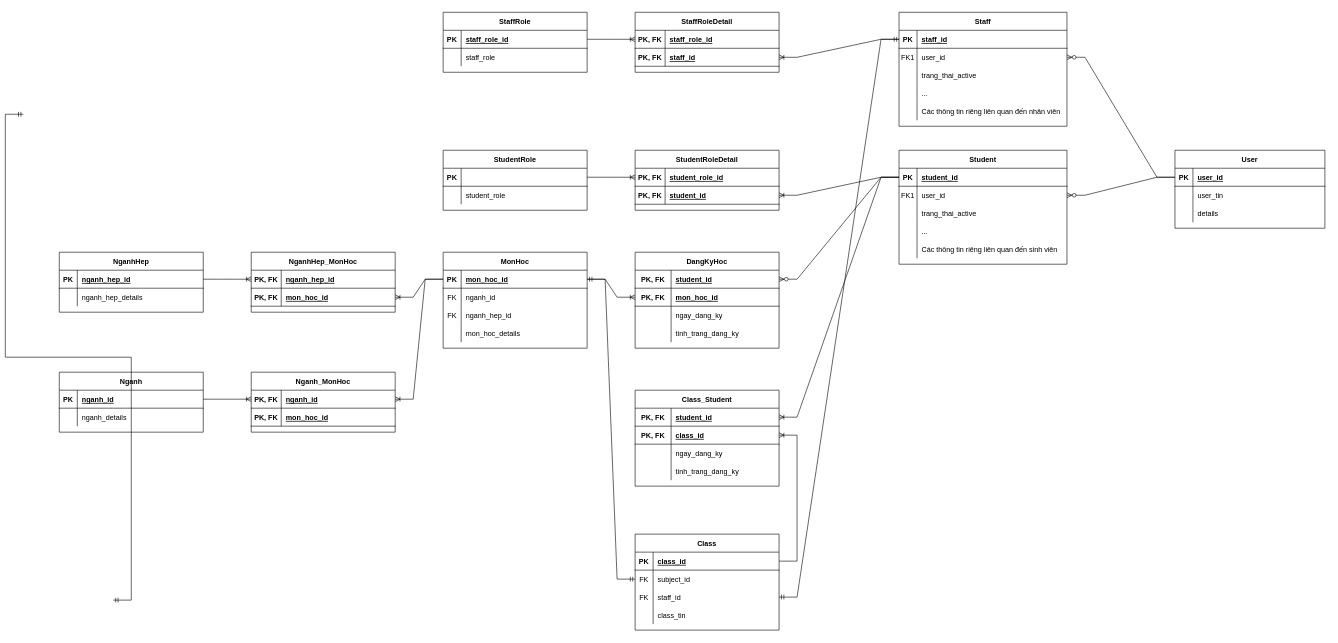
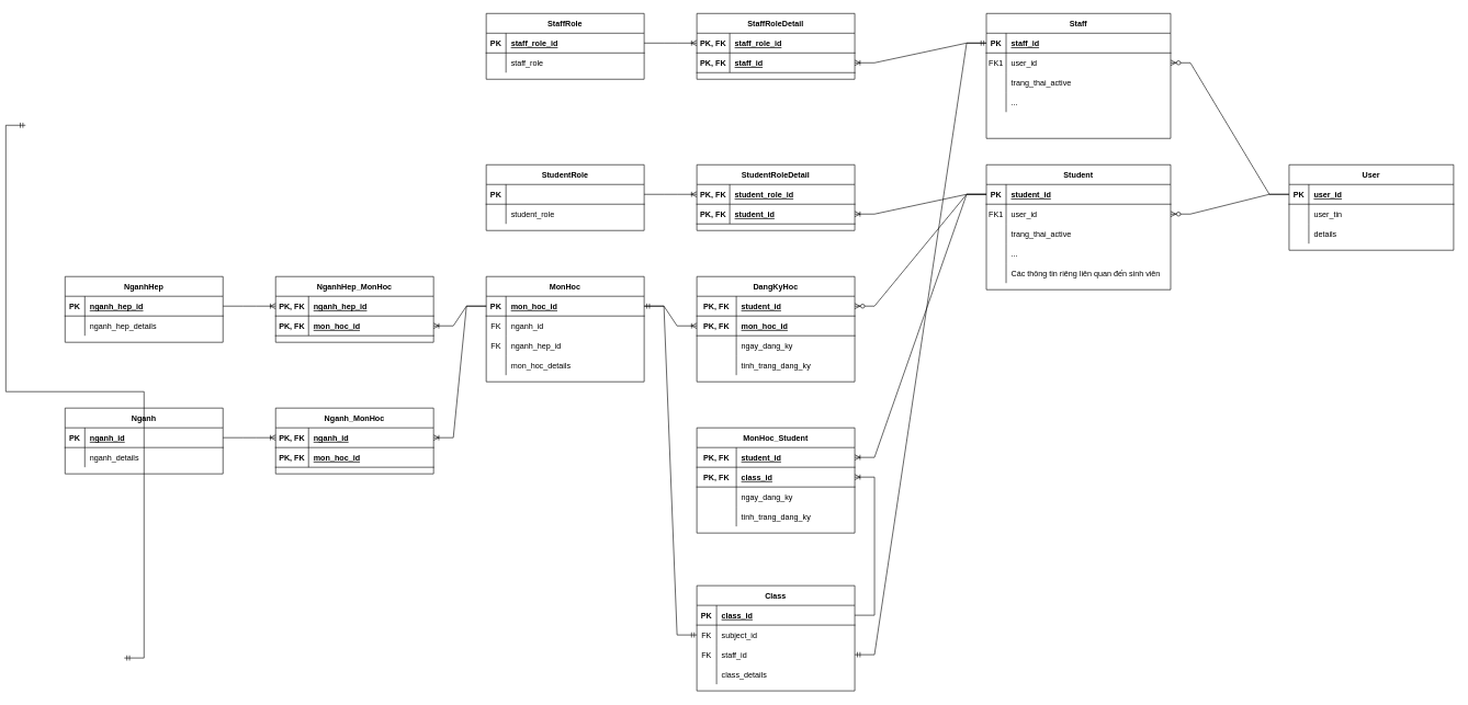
- <mxCell id="44" value="Các thông tin riêng liên quan đến nhân viên" style="shape=partialRectangle;overflow=hidden;connectable=0;fillColor=none;top=0;left=0;bottom=0;right=0;align=left;spacingLeft=6;" vertex="1" parent="42"><mxGeometry x="30" width="250" height="30" as="geometry"><mxRectangle width="250" height="30" as="alternateBounds" /></mxGeometry></mxCell>
- <mxCell id="136" value="Class_Student" style="shape=table;startSize=30;container=1;collapsible=1;childLayout=tableLayout;fixedRows=1;rowLines=0;fontStyle=1;align=center;resizeLast=1;" vertex="1" parent="1"><mxGeometry x="1040" y="650" width="240" height="160" as="geometry" /></mxCell>
+ <mxCell id="136" value="MonHoc_Student" style="shape=table;startSize=30;container=1;collapsible=1;childLayout=tableLayout;fixedRows=1;rowLines=0;fontStyle=1;align=center;resizeLast=1;" vertex="1" parent="1"><mxGeometry x="1040" y="650" width="240" height="160" as="geometry" /></mxCell>
- <mxCell id="161" value="class_tin" style="shape=partialRectangle;overflow=hidden;connectable=0;fillColor=none;top=0;left=0;bottom=0;right=0;align=left;spacingLeft=6;" vertex="1" parent="159"><mxGeometry x="30" width="210" height="30" as="geometry"><mxRectangle width="210" height="30" as="alternateBounds" /></mxGeometry></mxCell>
+ <mxCell id="161" value="class_details" style="shape=partialRectangle;overflow=hidden;connectable=0;fillColor=none;top=0;left=0;bottom=0;right=0;align=left;spacingLeft=6;" vertex="1" parent="159"><mxGeometry x="30" width="210" height="30" as="geometry"><mxRectangle width="210" height="30" as="alternateBounds" /></mxGeometry></mxCell>
